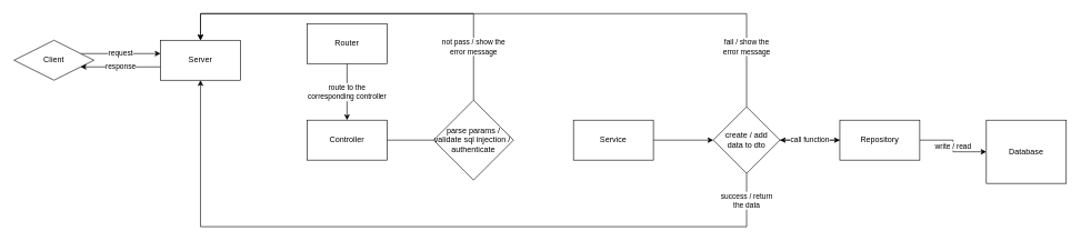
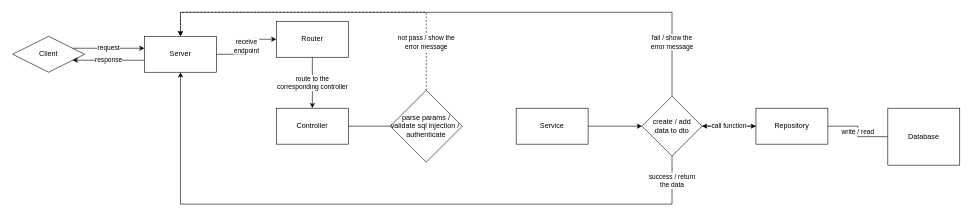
+ <mxCell id="5" value="receive &lt;br&gt;endpoint" style="edgeStyle=orthogonalEdgeStyle;rounded=0;orthogonalLoop=1;jettySize=auto;html=1;" edge="1" parent="1" source="6" target="8"><mxGeometry relative="1" as="geometry" /></mxCell>
- <mxCell id="17" value="not pass / show the&lt;br&gt;error message" style="edgeStyle=orthogonalEdgeStyle;rounded=0;orthogonalLoop=1;jettySize=auto;html=1;" edge="1" parent="1" source="18" target="6"><mxGeometry x="-0.724" relative="1" as="geometry"><Array as="points"><mxPoint x="710" y="20" /><mxPoint x="300" y="20" /></Array><mxPoint as="offset" /></mxGeometry></mxCell>
+ <mxCell id="17" value="not pass / show the&lt;br&gt;error message" style="edgeStyle=orthogonalEdgeStyle;rounded=0;orthogonalLoop=1;jettySize=auto;html=1;dashed=1;" edge="1" parent="1" source="18" target="6"><mxGeometry x="-0.724" relative="1" as="geometry"><Array as="points"><mxPoint x="710" y="20" /><mxPoint x="300" y="20" /></Array><mxPoint as="offset" /></mxGeometry></mxCell>
- <mxCell id="13" value="write / read" style="edgeStyle=orthogonalEdgeStyle;rounded=0;orthogonalLoop=1;jettySize=auto;html=1;" edge="1" parent="1" source="15" target="16"><mxGeometry relative="1" as="geometry" /></mxCell>
+ <mxCell id="13" value="write / read" style="edgeStyle=orthogonalEdgeStyle;rounded=0;orthogonalLoop=1;jettySize=auto;html=1;endArrow=none;" edge="1" parent="1" source="15" target="16"><mxGeometry relative="1" as="geometry" /></mxCell>
